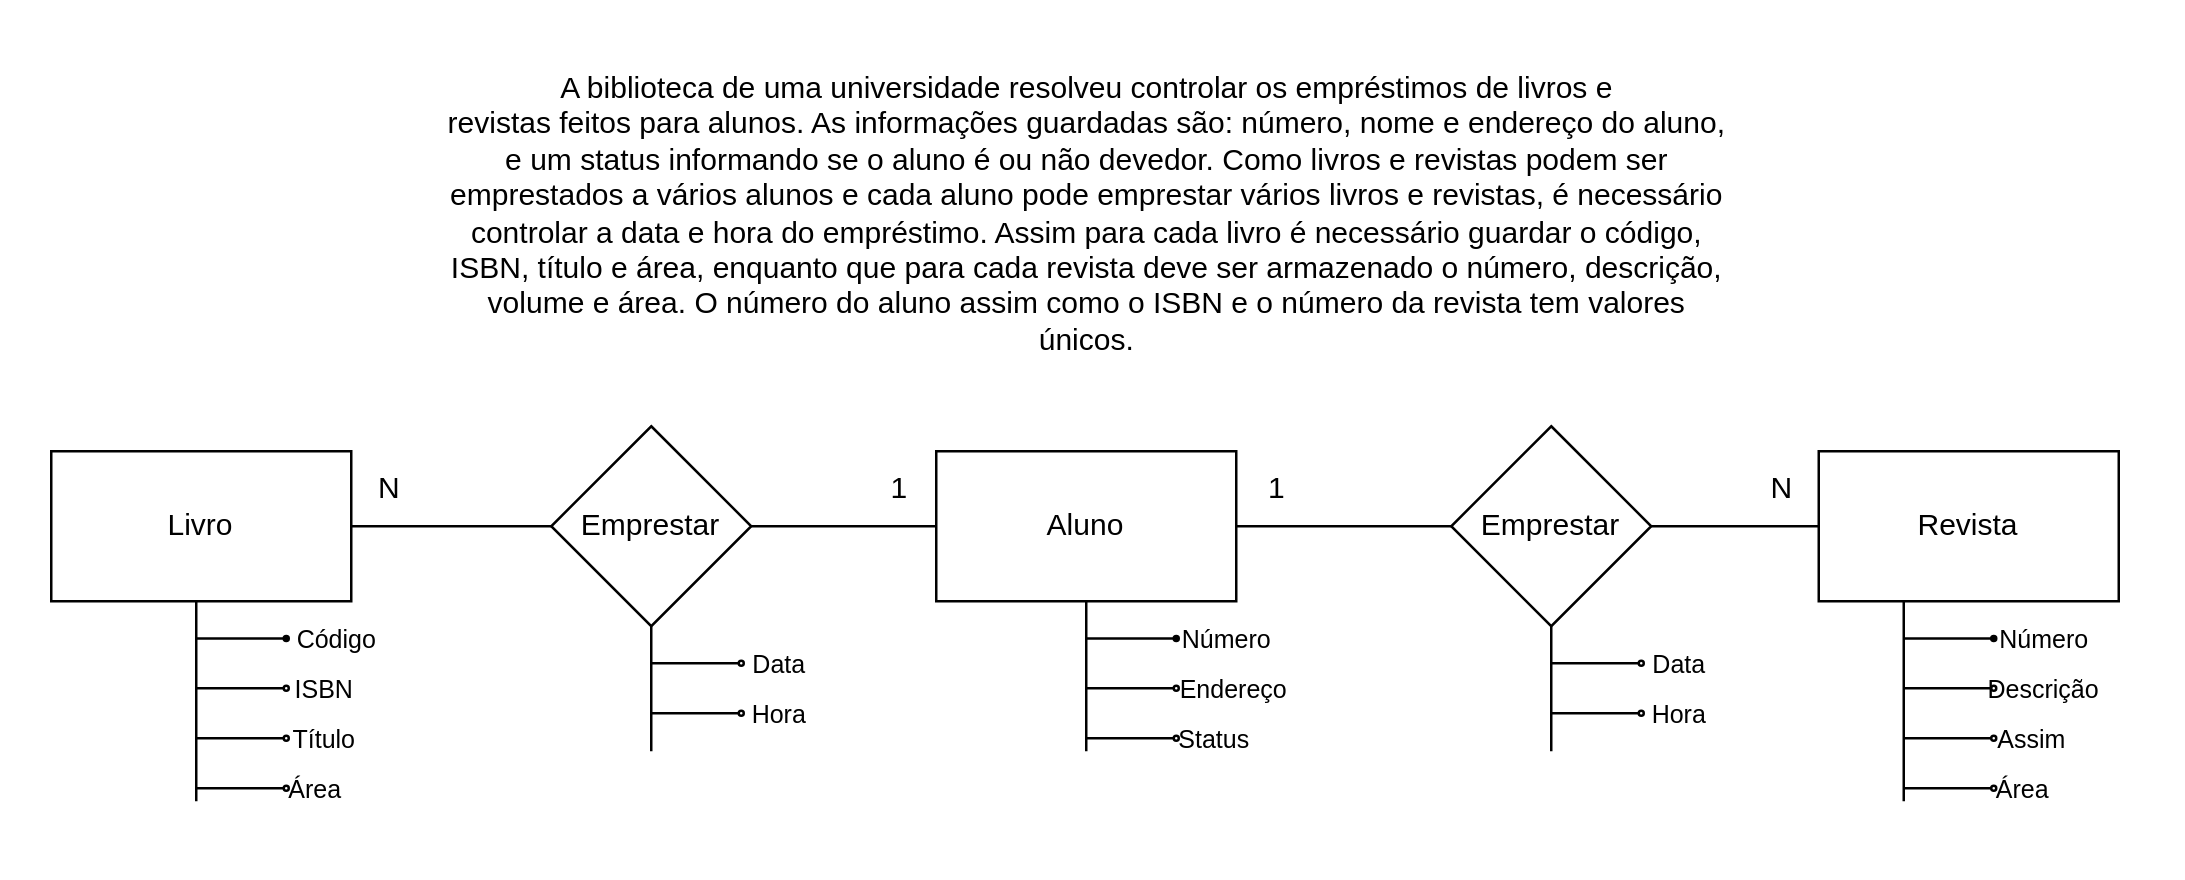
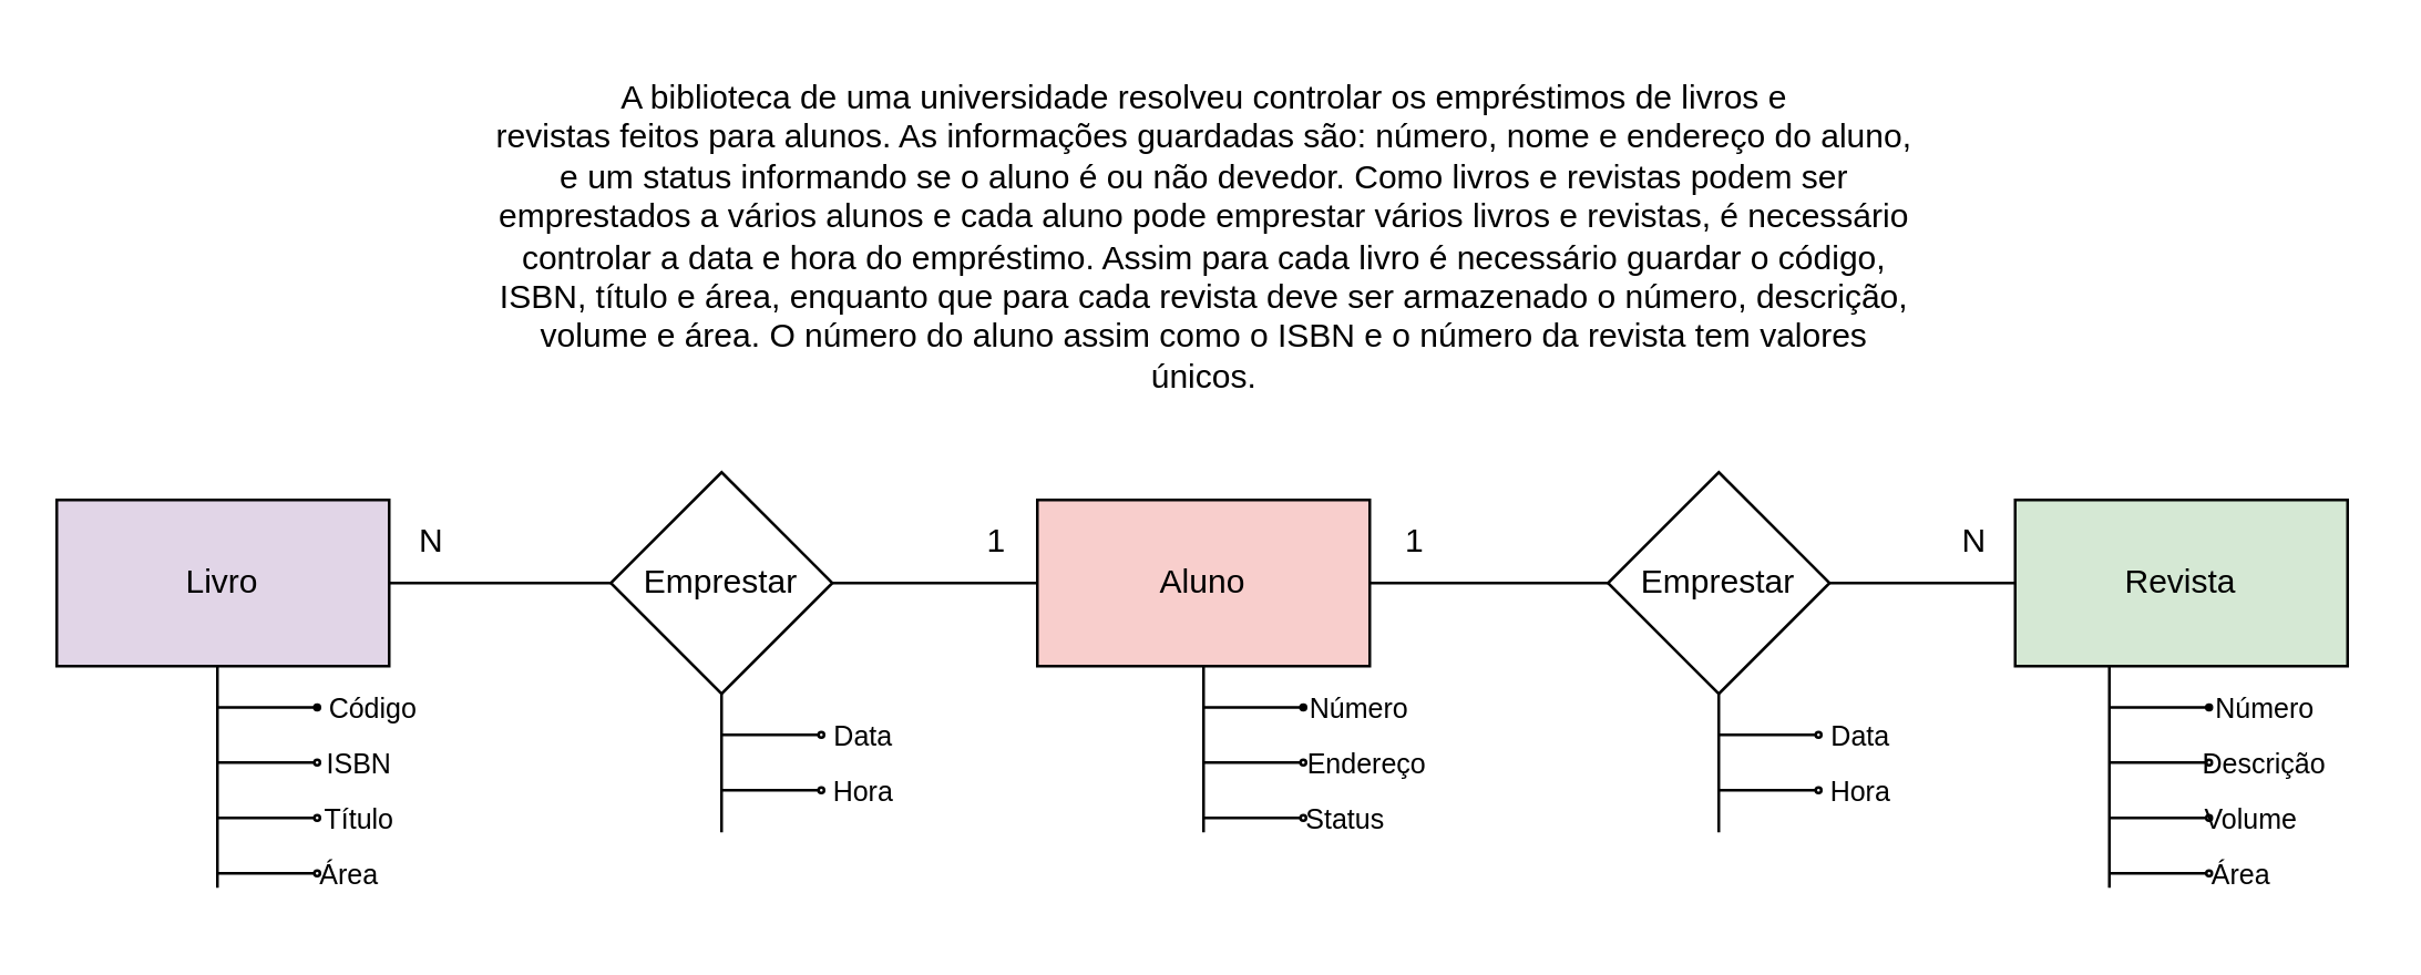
- <mxCell id="7" value="Livro" style="rounded=0;whiteSpace=wrap;html=1;" vertex="1" parent="1"><mxGeometry y="180" width="120" height="60" as="geometry" x="20" /></mxCell>
+ <mxCell id="7" value="Livro" style="rounded=0;whiteSpace=wrap;html=1;fillColor=#e1d5e7;" vertex="1" parent="1"><mxGeometry y="180" width="120" height="60" as="geometry" x="20" /></mxCell>
- <mxCell id="5" value="Aluno" style="rounded=0;whiteSpace=wrap;html=1;" vertex="1" parent="1"><mxGeometry x="374" y="180" width="120" height="60" as="geometry" /></mxCell>
+ <mxCell id="5" value="Aluno" style="rounded=0;whiteSpace=wrap;html=1;fillColor=#f8cecc;" vertex="1" parent="1"><mxGeometry x="374" y="180" width="120" height="60" as="geometry" /></mxCell>
- <mxCell id="8" value="Revista" style="rounded=0;whiteSpace=wrap;html=1;" vertex="1" parent="1"><mxGeometry x="727" y="180" width="120" height="60" as="geometry" /></mxCell>
+ <mxCell id="8" value="Revista" style="rounded=0;whiteSpace=wrap;html=1;fillColor=#d5e8d4;" vertex="1" parent="1"><mxGeometry x="727" y="180" width="120" height="60" as="geometry" /></mxCell>
- <mxCell id="30" value="&lt;span style=&quot;font-size: 10px;&quot;&gt;Assim&lt;/span&gt;" style="text;html=1;align=center;verticalAlign=middle;resizable=0;points=[];autosize=1;strokeColor=none;fillColor=none;" vertex="1" parent="1"><mxGeometry x="782" y="280" width="60" height="30" as="geometry" /></mxCell>
+ <mxCell id="30" value="&lt;span style=&quot;font-size: 10px;&quot;&gt;Volume&lt;/span&gt;" style="text;html=1;align=center;verticalAlign=middle;resizable=0;points=[];autosize=1;strokeColor=none;fillColor=none;" vertex="1" parent="1"><mxGeometry x="782" y="280" width="60" height="30" as="geometry" /></mxCell>
